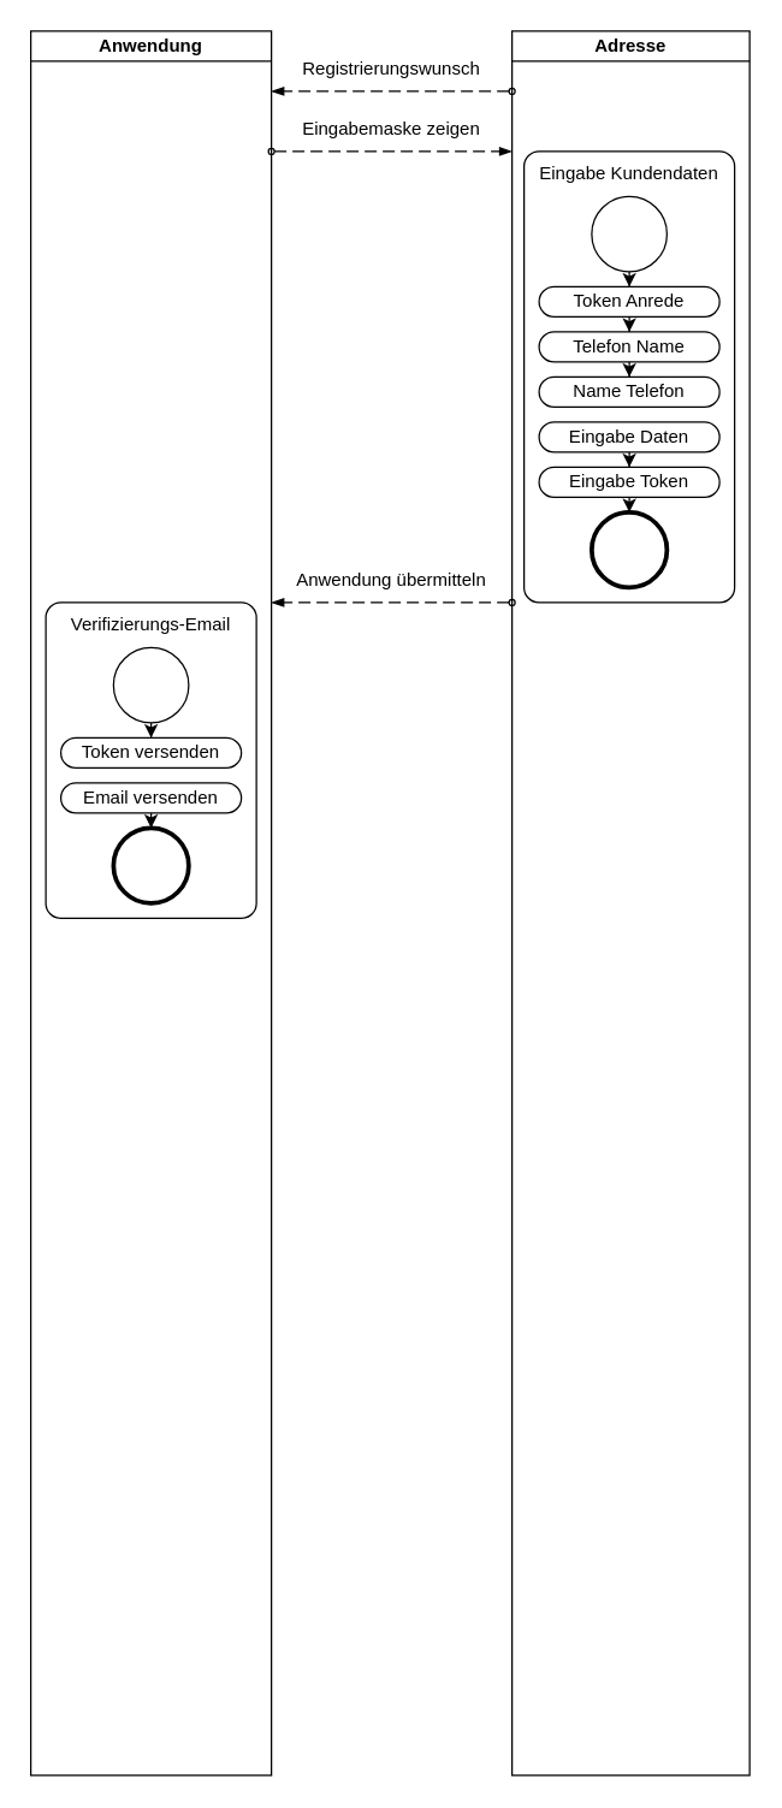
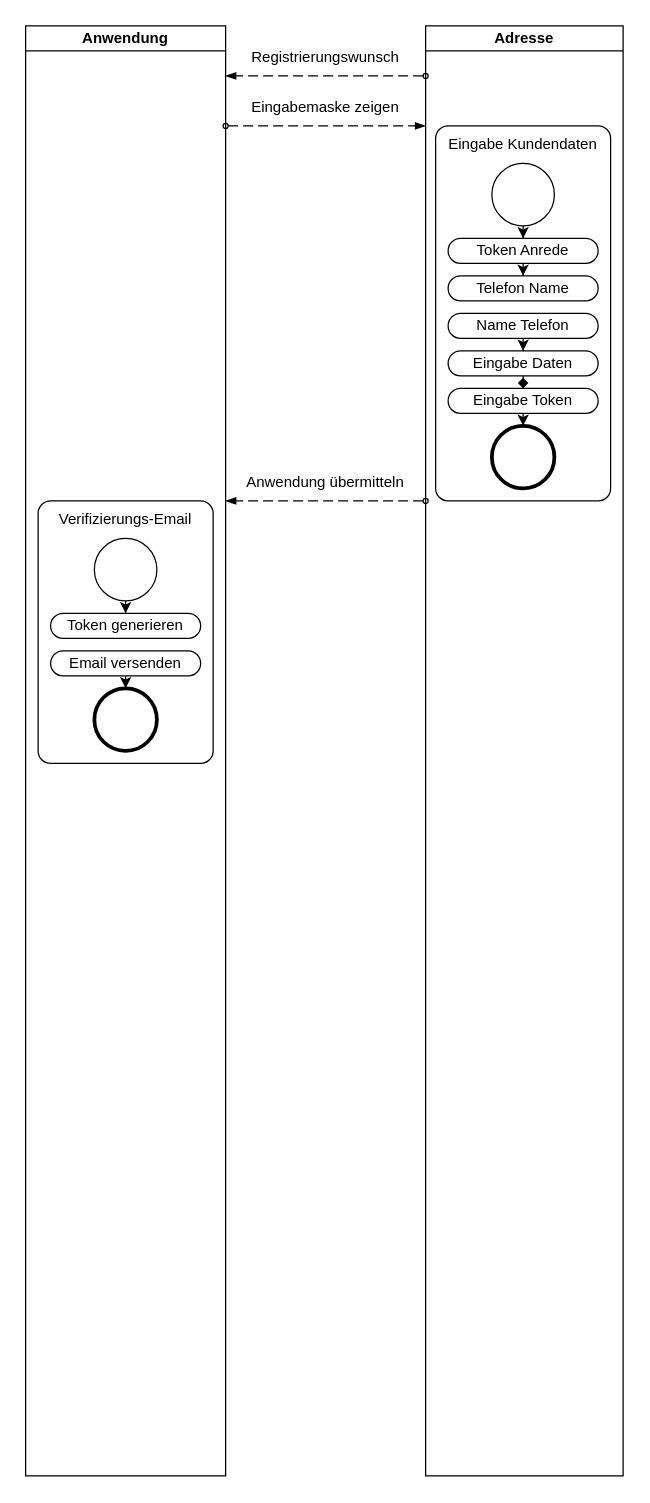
- <mxCell id="17" value="" style="edgeStyle=orthogonalEdgeStyle;rounded=0;orthogonalLoop=1;jettySize=auto;html=1;" edge="1" parent="11" source="18" target="20"><mxGeometry relative="1" as="geometry" /></mxCell>
+ <mxCell id="19" value="" style="edgeStyle=orthogonalEdgeStyle;rounded=0;orthogonalLoop=1;jettySize=auto;html=1;" edge="1" parent="11" source="20" target="22"><mxGeometry relative="1" as="geometry" /></mxCell>
- <mxCell id="21" style="edgeStyle=orthogonalEdgeStyle;rounded=0;orthogonalLoop=1;jettySize=auto;html=1;entryX=0.5;entryY=0;entryDx=0;entryDy=0;entryPerimeter=0;" edge="1" parent="11" source="22" target="24"><mxGeometry relative="1" as="geometry" /></mxCell>
+ <mxCell id="21" style="edgeStyle=orthogonalEdgeStyle;rounded=0;orthogonalLoop=1;jettySize=auto;html=1;entryX=0.5;entryY=0;entryDx=0;entryDy=0;entryPerimeter=0;endArrow=diamond;" edge="1" parent="11" source="22" target="24"><mxGeometry relative="1" as="geometry" /></mxCell>
- <mxCell id="7" value="Token versenden" style="points=[[0.25,0,0],[0.5,0,0],[0.75,0,0],[1,0.25,0],[1,0.5,0],[1,0.75,0],[0.75,1,0],[0.5,1,0],[0.25,1,0],[0,0.75,0],[0,0.5,0],[0,0.25,0]];shape=mxgraph.bpmn.task;whiteSpace=wrap;rectStyle=rounded;size=10;html=1;taskMarker=abstract;" vertex="1" parent="2"><mxGeometry x="20" y="470" width="120" height="20" as="geometry" /></mxCell>
+ <mxCell id="7" value="Token generieren" style="points=[[0.25,0,0],[0.5,0,0],[0.75,0,0],[1,0.25,0],[1,0.5,0],[1,0.75,0],[0.75,1,0],[0.5,1,0],[0.25,1,0],[0,0.75,0],[0,0.5,0],[0,0.25,0]];shape=mxgraph.bpmn.task;whiteSpace=wrap;rectStyle=rounded;size=10;html=1;taskMarker=abstract;" vertex="1" parent="2"><mxGeometry x="20" y="470" width="120" height="20" as="geometry" /></mxCell>
